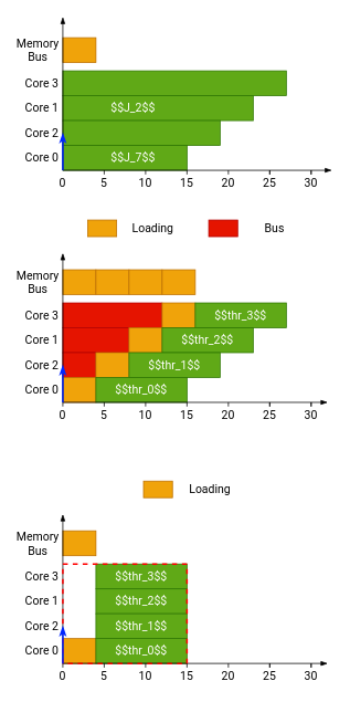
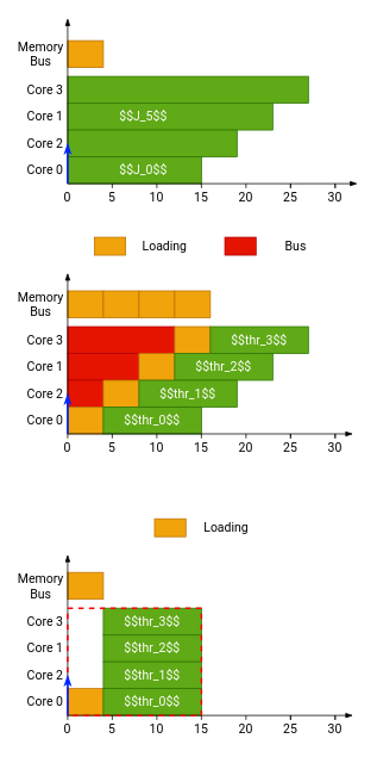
- <mxCell id="34" value="$$J_2$$" style="text;html=1;align=center;verticalAlign=middle;whiteSpace=wrap;rounded=0;fontSize=14;fontColor=#FFFFFF;fontFamily=Roboto;" parent="1" vertex="1"><mxGeometry x="135" y="120" width="50" height="20" as="geometry" /></mxCell>
+ <mxCell id="34" value="$$J_5$$" style="text;html=1;align=center;verticalAlign=middle;whiteSpace=wrap;rounded=0;fontSize=14;fontColor=#FFFFFF;fontFamily=Roboto;" parent="1" vertex="1"><mxGeometry x="135" y="120" width="50" height="20" as="geometry" /></mxCell>
- <mxCell id="33" value="$$J_7$$" style="text;html=1;align=center;verticalAlign=middle;whiteSpace=wrap;rounded=0;fontSize=14;fontColor=#FFFFFF;fontFamily=Roboto;" parent="1" vertex="1"><mxGeometry x="135" y="180" width="50" height="20" as="geometry" /></mxCell>
+ <mxCell id="33" value="$$J_0$$" style="text;html=1;align=center;verticalAlign=middle;whiteSpace=wrap;rounded=0;fontSize=14;fontColor=#FFFFFF;fontFamily=Roboto;" parent="1" vertex="1"><mxGeometry x="135" y="180" width="50" height="20" as="geometry" /></mxCell>
